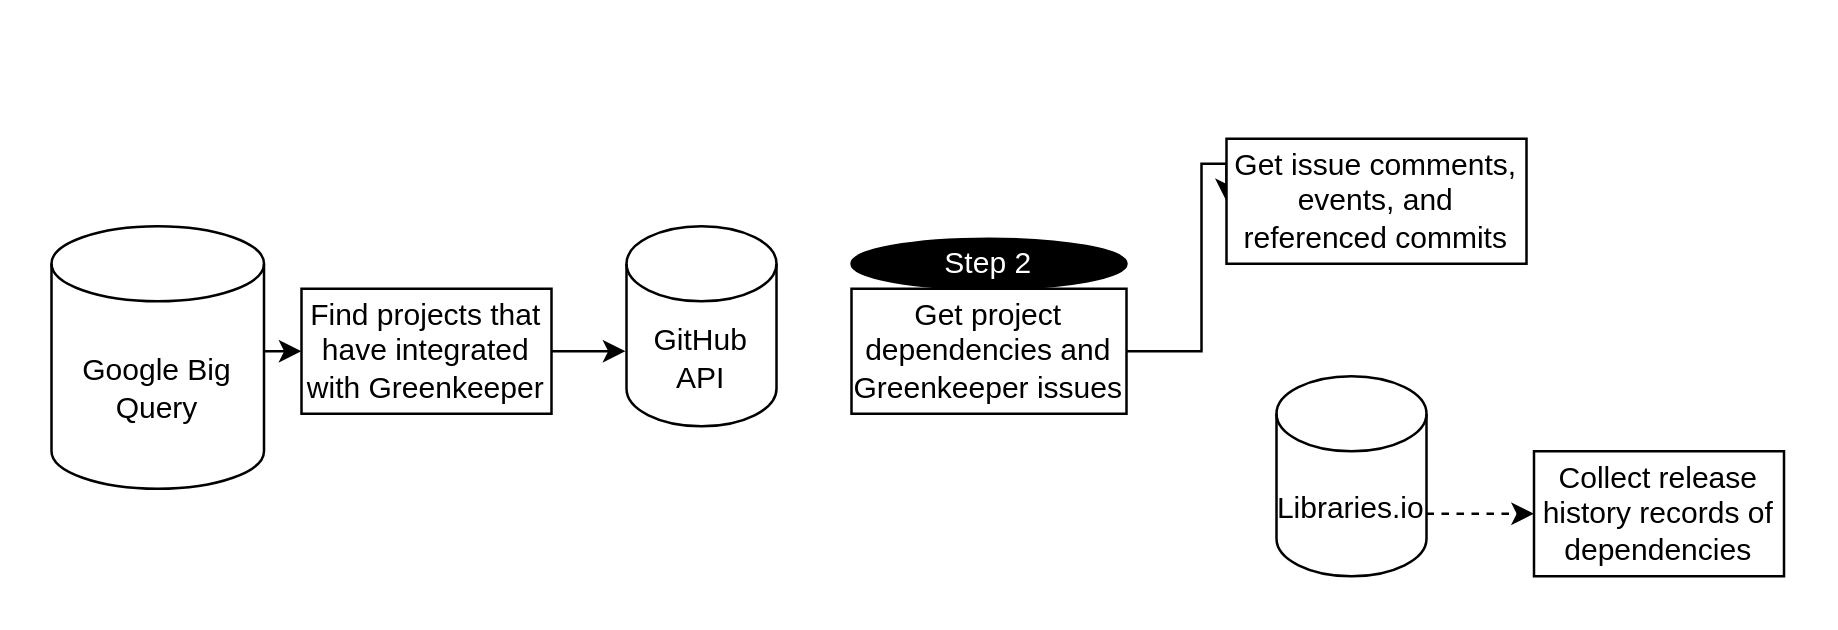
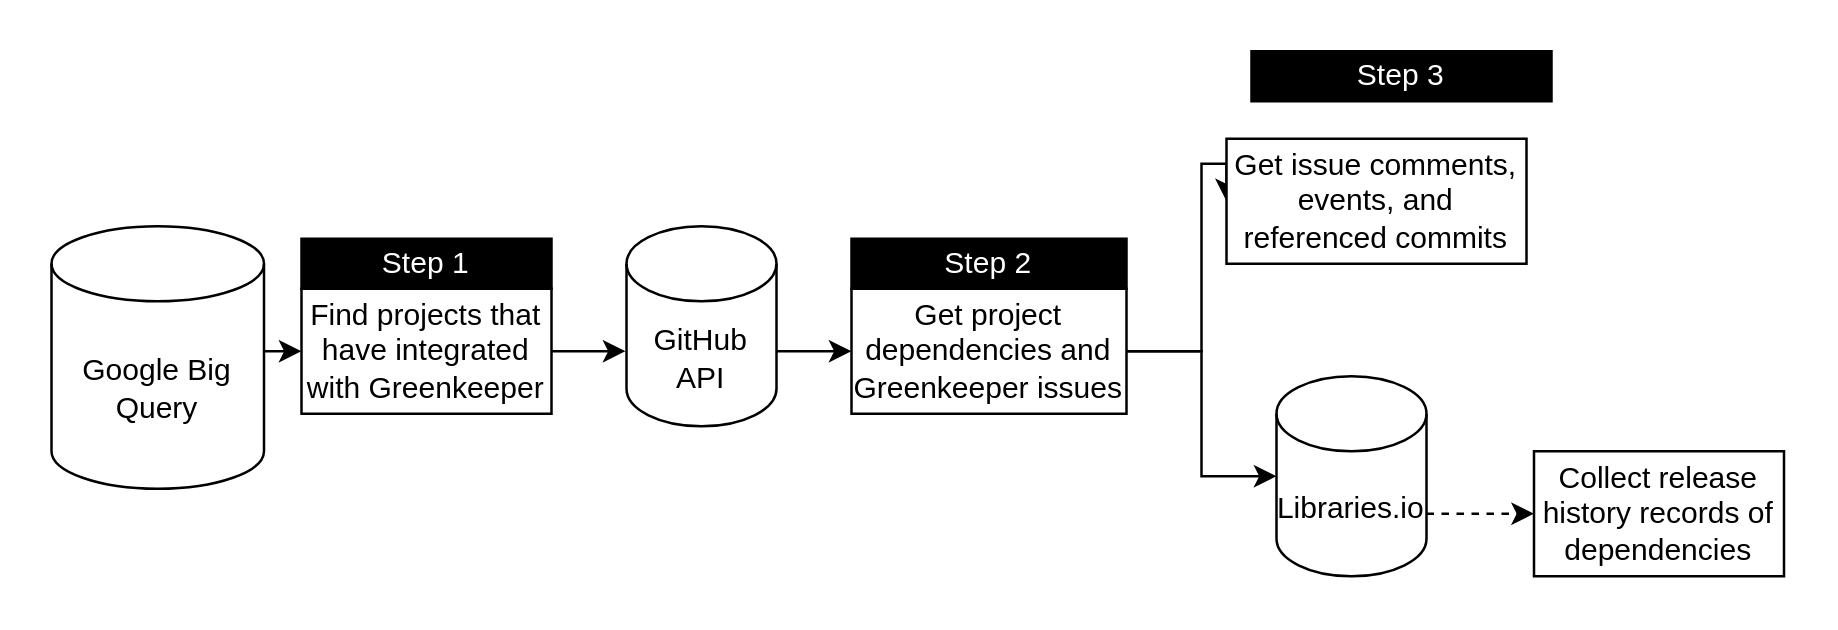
+ <mxCell id="17" value="Step 3" style="rounded=0;whiteSpace=wrap;html=1;fillColor=#000000;fontColor=#FFFFFF;" vertex="1" parent="1"><mxGeometry x="500" y="20" width="120" height="20" as="geometry" /></mxCell>
+ <mxCell id="11" value="Step 1" style="rounded=0;whiteSpace=wrap;html=1;fillColor=#000000;fontColor=#FFFFFF;" vertex="1" parent="1"><mxGeometry x="120" y="95" width="100" height="20" as="geometry" /></mxCell>
- <mxCell id="15" value="Step 2" style="ellipse;whiteSpace=wrap;html=1;fillColor=#000000;fontColor=#FFFFFF;" vertex="1" parent="1"><mxGeometry x="340" y="95" width="110" height="20" as="geometry" /></mxCell>
+ <mxCell id="15" value="Step 2" style="rounded=0;whiteSpace=wrap;html=1;fillColor=#000000;fontColor=#FFFFFF;" vertex="1" parent="1"><mxGeometry x="340" y="95" width="110" height="20" as="geometry" /></mxCell>
+ <mxCell id="4" value="" style="edgeStyle=orthogonalEdgeStyle;rounded=0;orthogonalLoop=1;jettySize=auto;html=1;fontColor=#FFFFFF;entryX=0;entryY=0.5;entryDx=0;entryDy=0;" edge="1" parent="1" source="5" target="14"><mxGeometry relative="1" as="geometry"><Array as="points"><mxPoint x="330" y="140" /><mxPoint x="330" y="140" /></Array></mxGeometry></mxCell>
+ <mxCell id="12" value="" style="edgeStyle=orthogonalEdgeStyle;rounded=0;orthogonalLoop=1;jettySize=auto;html=1;fontColor=#FFFFFF;" edge="1" parent="1" source="14" target="7"><mxGeometry relative="1" as="geometry" /></mxCell>
